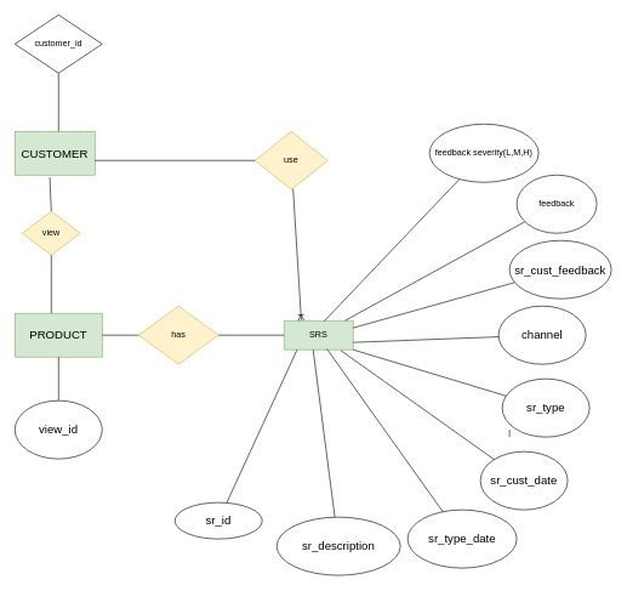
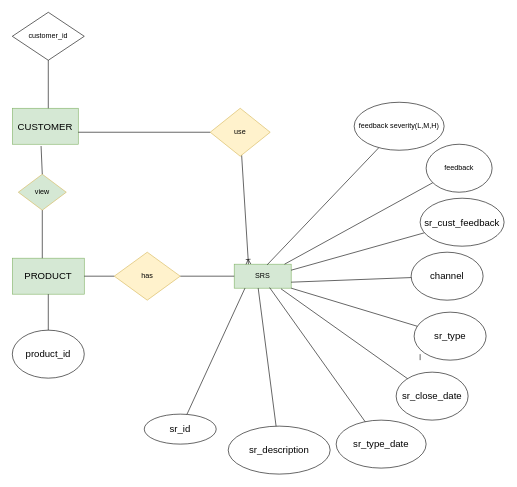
- <mxCell id="35" value="view" style="rhombus;whiteSpace=wrap;html=1;fillColor=#fff2cc;strokeColor=#d6b656;" vertex="1" parent="1"><mxGeometry x="30" y="290" width="80" height="60" as="geometry" /></mxCell>
+ <mxCell id="35" value="view" style="rhombus;whiteSpace=wrap;html=1;fillColor=#d5e8d4;strokeColor=#d6b656;" vertex="1" parent="1"><mxGeometry x="30" y="290" width="80" height="60" as="geometry" /></mxCell>
- <mxCell id="20" value="view_id" style="ellipse;whiteSpace=wrap;html=1;fontSize=16;" parent="1" vertex="1"><mxGeometry y="550" width="120" height="80" as="geometry" x="20" /></mxCell>
+ <mxCell id="20" value="product_id" style="ellipse;whiteSpace=wrap;html=1;fontSize=16;" parent="1" vertex="1"><mxGeometry y="550" width="120" height="80" as="geometry" x="20" /></mxCell>
- <mxCell id="9" value="sr_cust_date" style="ellipse;whiteSpace=wrap;html=1;fontSize=16;" parent="1" vertex="1"><mxGeometry x="660" y="620" width="120" height="80" as="geometry" /></mxCell>
+ <mxCell id="9" value="sr_close_date" style="ellipse;whiteSpace=wrap;html=1;fontSize=16;" parent="1" vertex="1"><mxGeometry x="660" y="620" width="120" height="80" as="geometry" /></mxCell>
